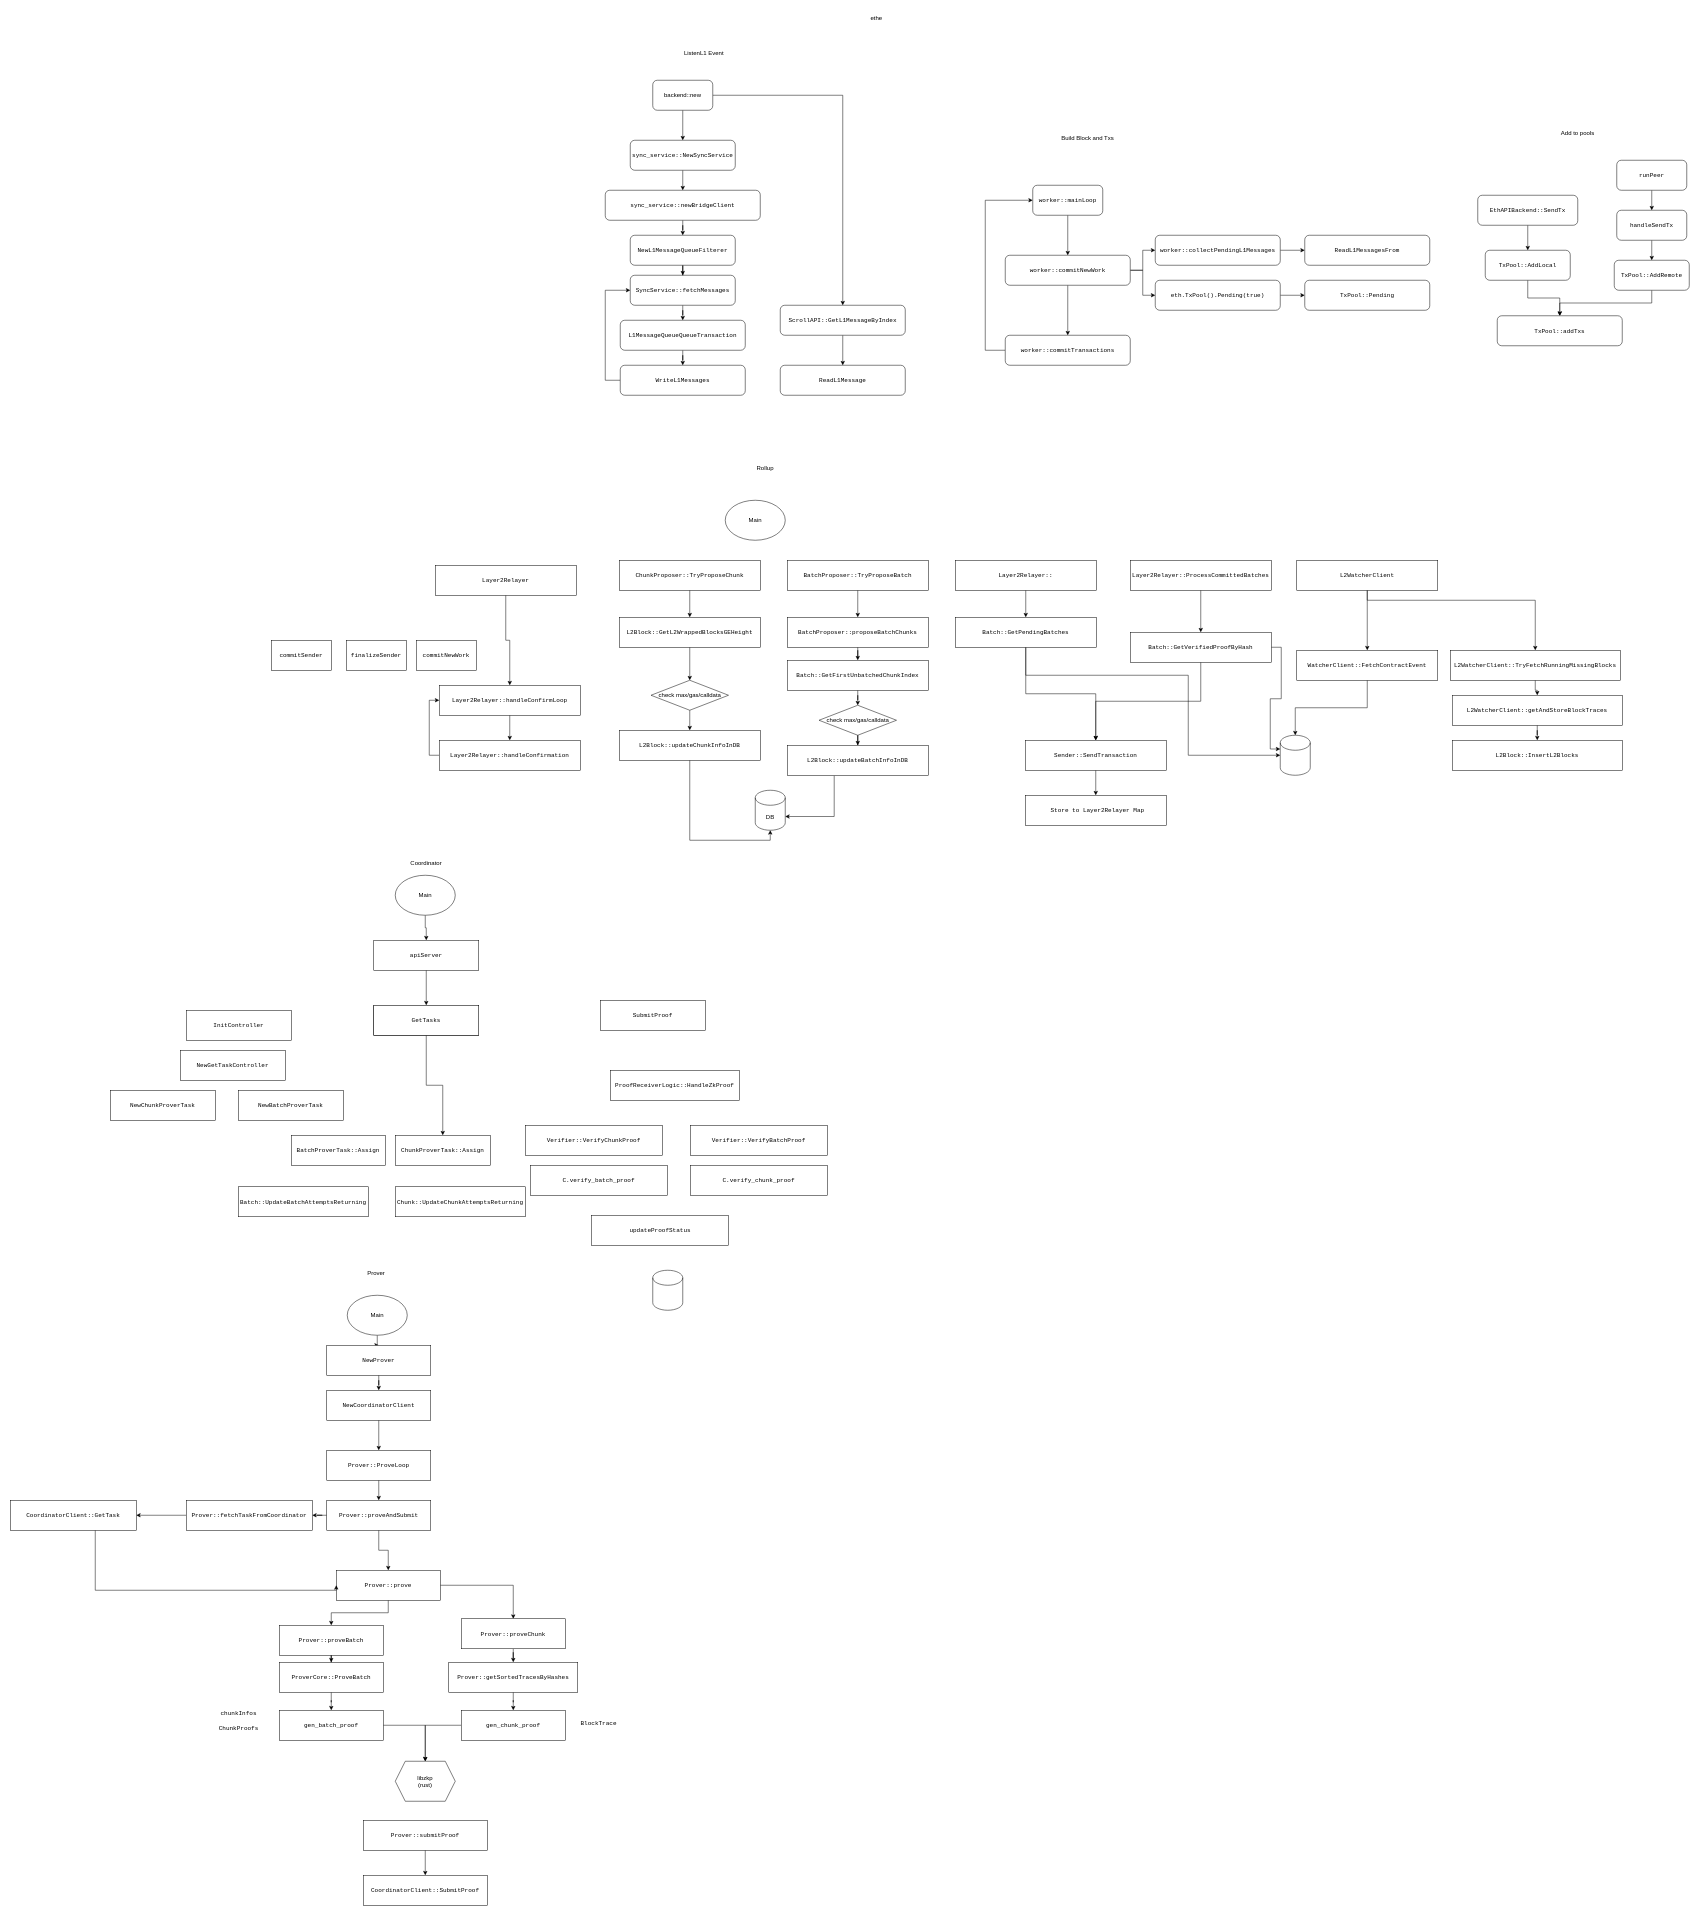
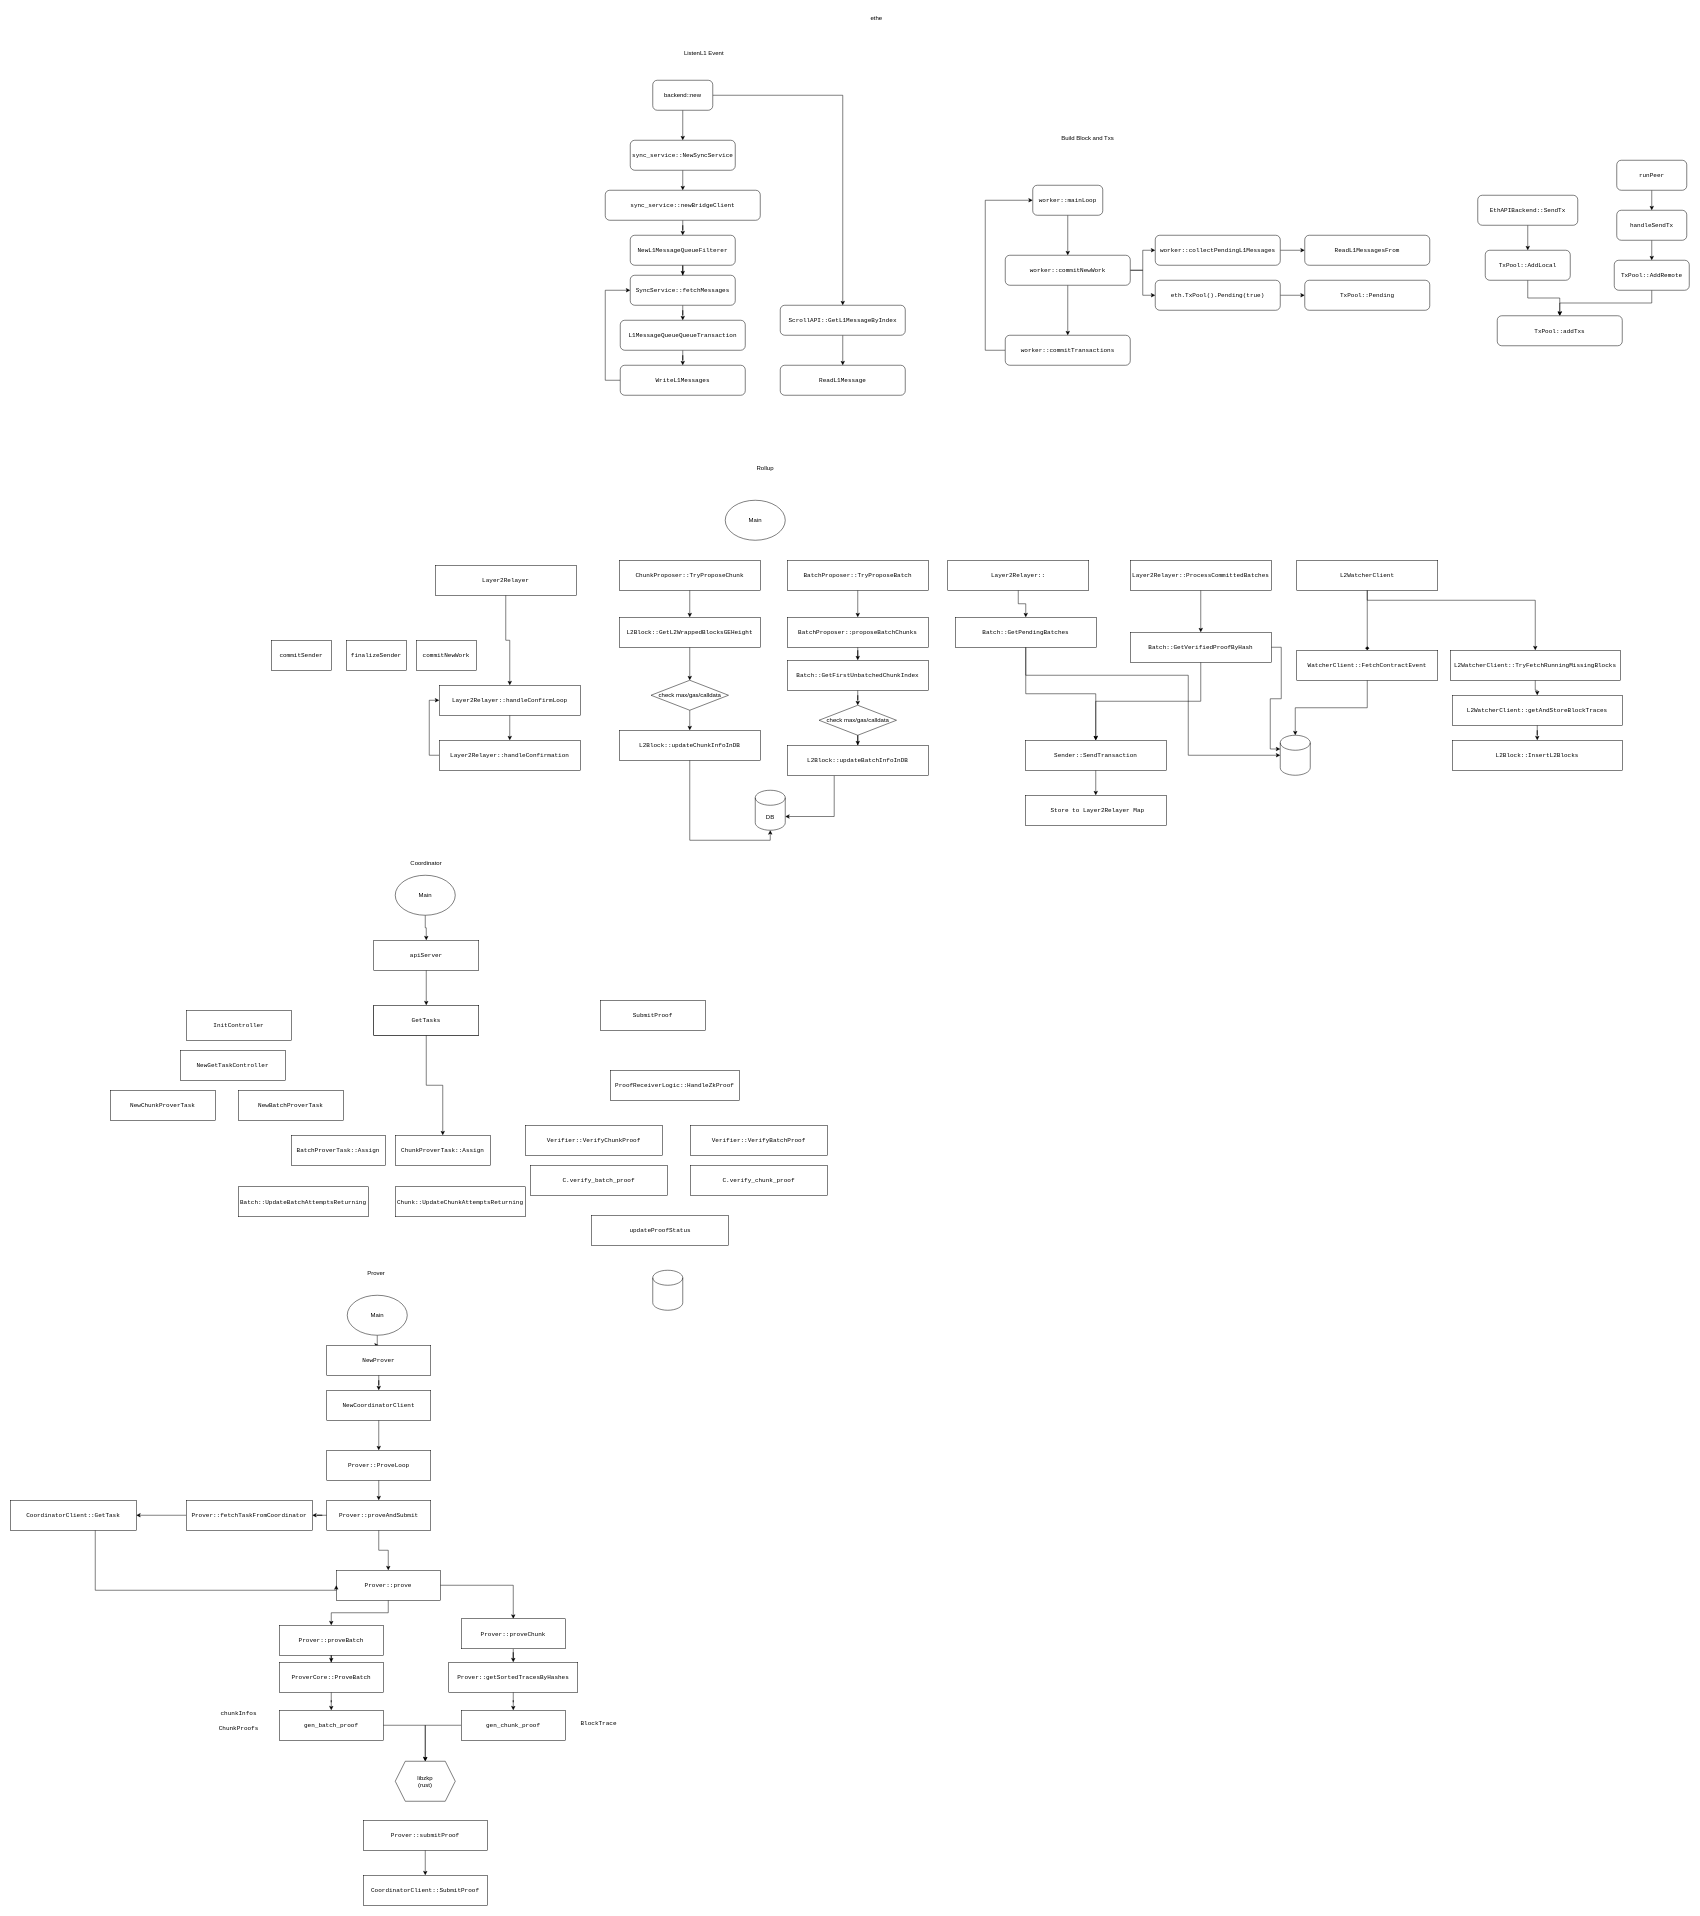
- <mxCell id="48" value="Add to pools" style="text;html=1;strokeColor=none;fillColor=none;align=center;verticalAlign=middle;whiteSpace=wrap;rounded=0;" parent="1" vertex="1"><mxGeometry x="3090" y="250" width="130" height="30" as="geometry" /></mxCell>
- <mxCell id="54" value="&lt;div style=&quot;background-color: rgb(255, 255, 255); font-family: Menlo, Monaco, &amp;quot;Courier New&amp;quot;, monospace; line-height: 18px;&quot;&gt;Layer2Relayer::&lt;/div&gt;" style="rounded=0;whiteSpace=wrap;html=1;" parent="1" vertex="1"><mxGeometry x="1910" y="1120" width="282" height="60" as="geometry" /></mxCell>
+ <mxCell id="54" value="&lt;div style=&quot;background-color: rgb(255, 255, 255); font-family: Menlo, Monaco, &amp;quot;Courier New&amp;quot;, monospace; line-height: 18px;&quot;&gt;Layer2Relayer::&lt;/div&gt;" style="rounded=0;whiteSpace=wrap;html=1;" parent="1" vertex="1"><mxGeometry x="1895" y="1120" width="282" height="60" as="geometry" /></mxCell>
- <mxCell id="91" style="edgeStyle=orthogonalEdgeStyle;rounded=0;orthogonalLoop=1;jettySize=auto;html=1;" parent="1" source="93" target="95" edge="1"><mxGeometry relative="1" as="geometry" /></mxCell>
+ <mxCell id="91" style="edgeStyle=orthogonalEdgeStyle;rounded=0;orthogonalLoop=1;jettySize=auto;html=1;endArrow=diamond;" parent="1" source="93" target="95" edge="1"><mxGeometry relative="1" as="geometry" /></mxCell>
